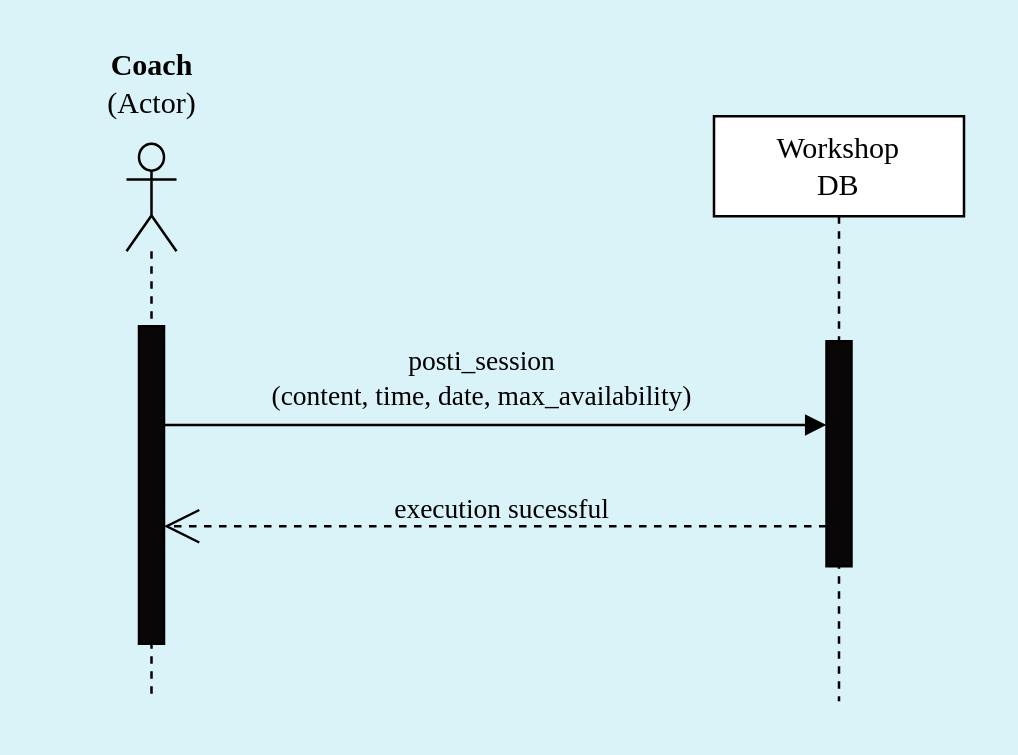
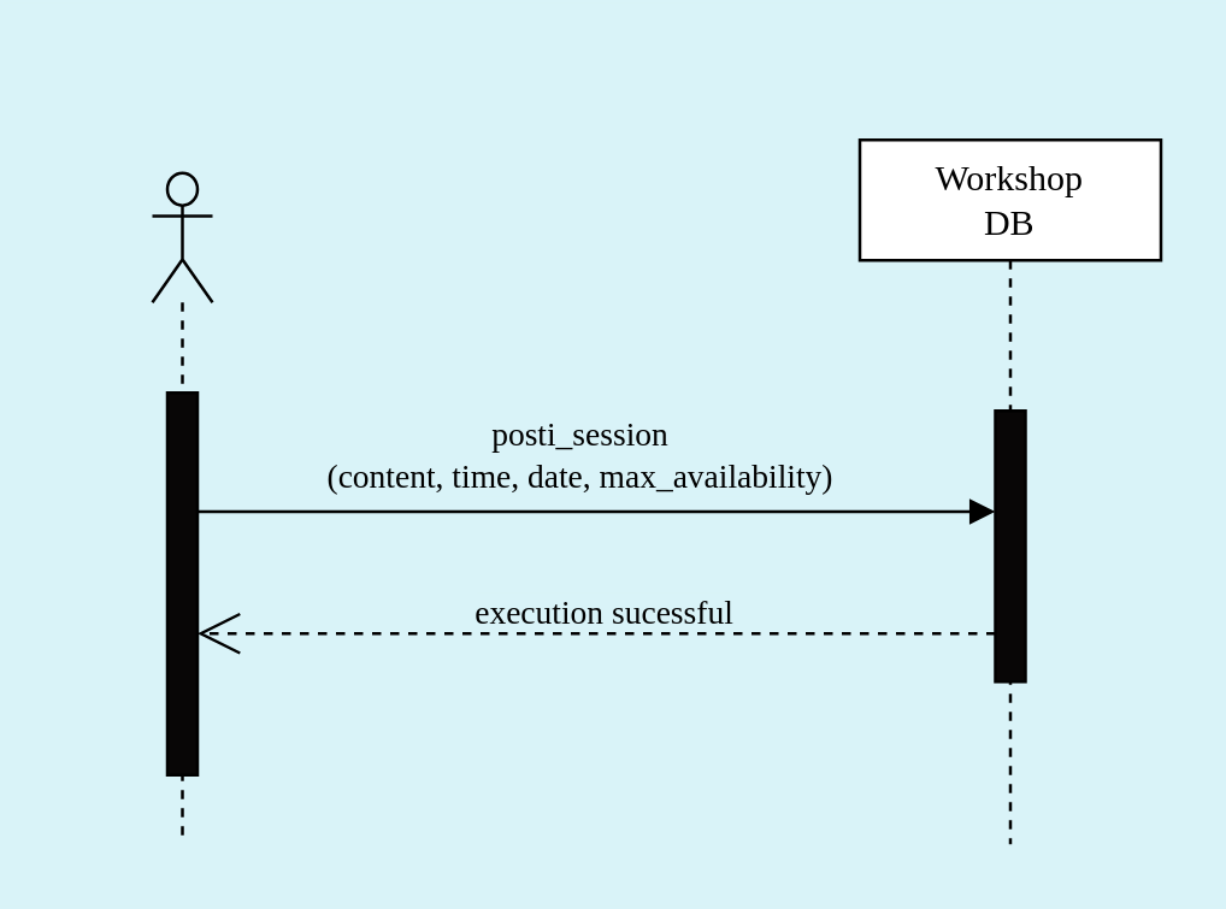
- <mxCell id="4" value="Coach&lt;br&gt;&lt;span style=&quot;font-weight: normal;&quot;&gt;(Actor)&lt;/span&gt;" style="text;align=center;fontStyle=1;verticalAlign=middle;spacingLeft=3;spacingRight=3;strokeColor=none;rotatable=0;points=[[0,0.5],[1,0.5]];portConstraint=eastwest;html=1;fontFamily=Poppins;fontSource=https%3A%2F%2Ffonts.googleapis.com%2Fcss%3Ffamily%3DPoppins;" vertex="1" parent="1"><mxGeometry x="20" y="20" width="80" height="26" as="geometry" /></mxCell>
